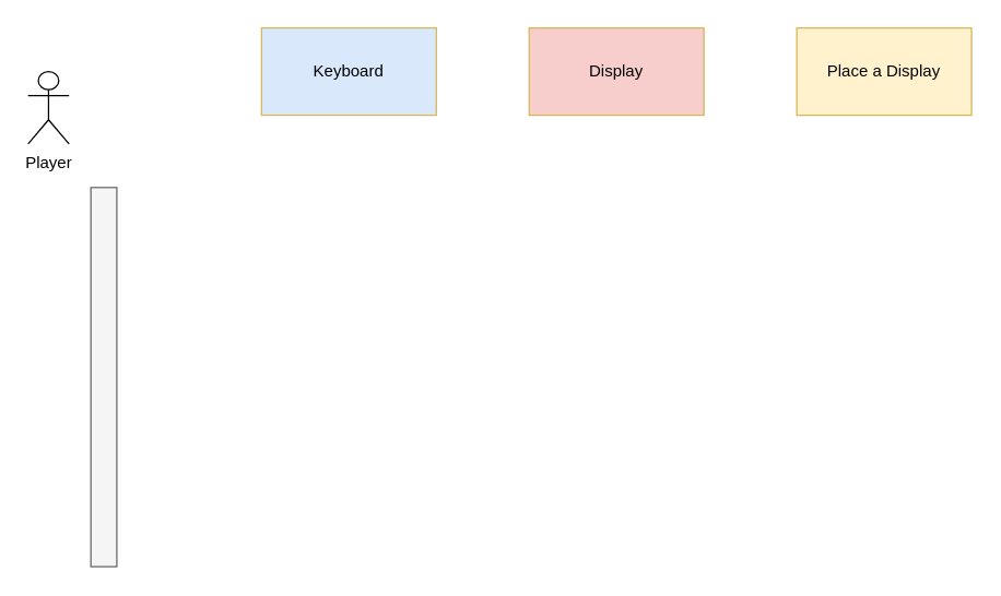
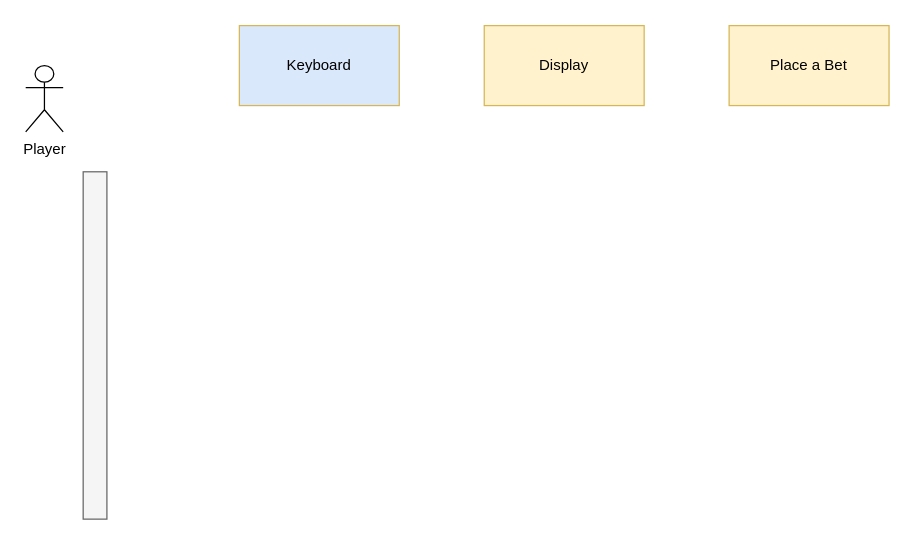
- <mxCell id="3" value="Display" style="rounded=0;whiteSpace=wrap;html=1;fillColor=#f8cecc;strokeColor=#d6b656;" vertex="1" parent="1"><mxGeometry x="387" y="20" width="128" height="64" as="geometry" /></mxCell>
+ <mxCell id="3" value="Display" style="rounded=0;whiteSpace=wrap;html=1;fillColor=#fff2cc;strokeColor=#d6b656;" vertex="1" parent="1"><mxGeometry x="387" y="20" width="128" height="64" as="geometry" /></mxCell>
- <mxCell id="4" value="Place a Display" style="rounded=0;whiteSpace=wrap;html=1;fillColor=#fff2cc;strokeColor=#d6b656;" vertex="1" parent="1"><mxGeometry x="583" y="20" width="128" height="64" as="geometry" /></mxCell>
+ <mxCell id="4" value="Place a Bet" style="rounded=0;whiteSpace=wrap;html=1;fillColor=#fff2cc;strokeColor=#d6b656;" vertex="1" parent="1"><mxGeometry x="583" y="20" width="128" height="64" as="geometry" /></mxCell>
